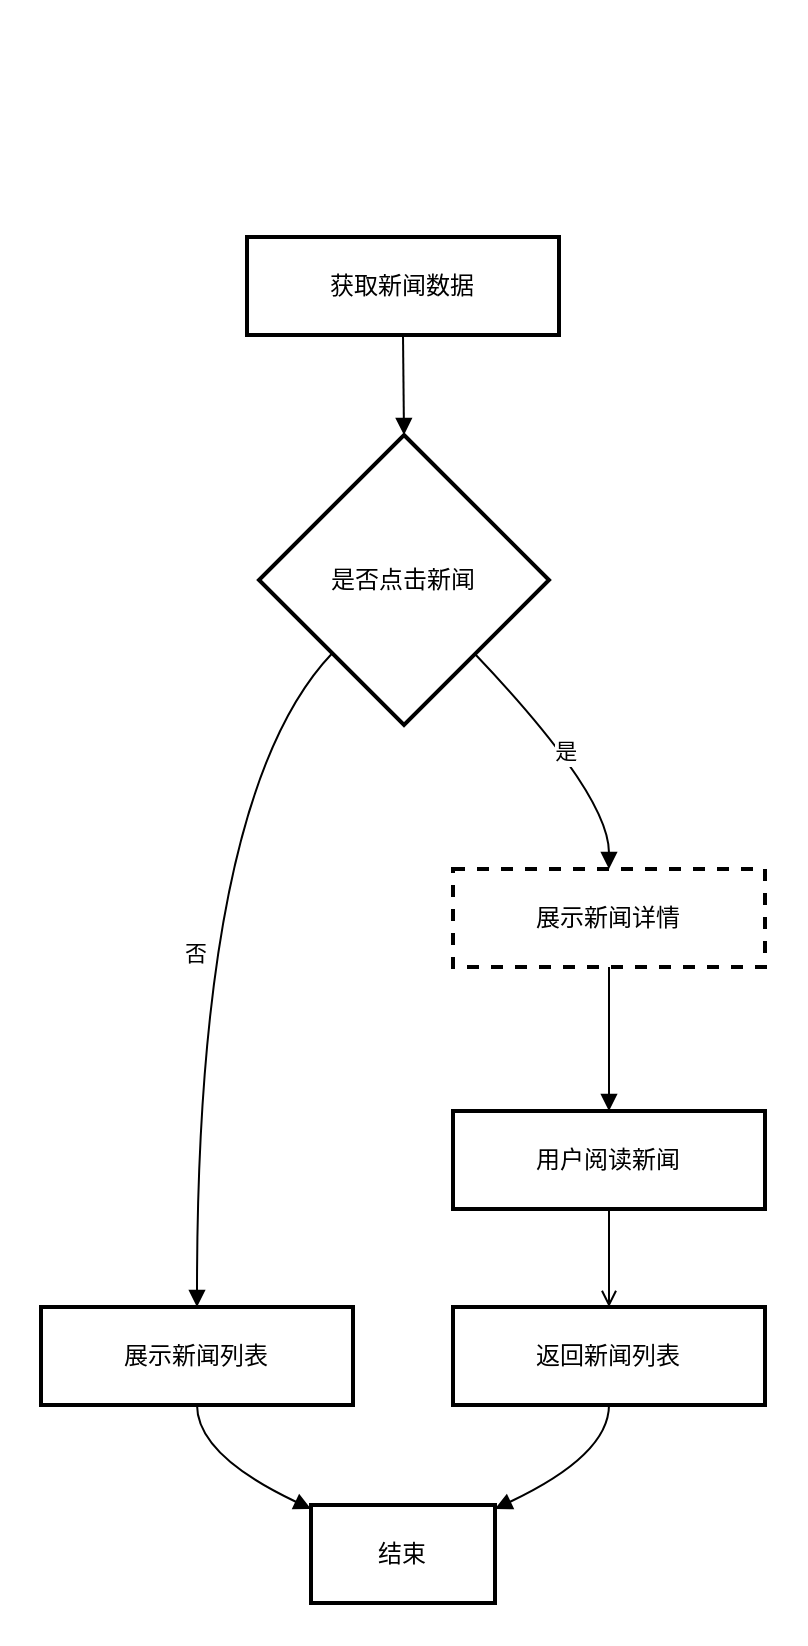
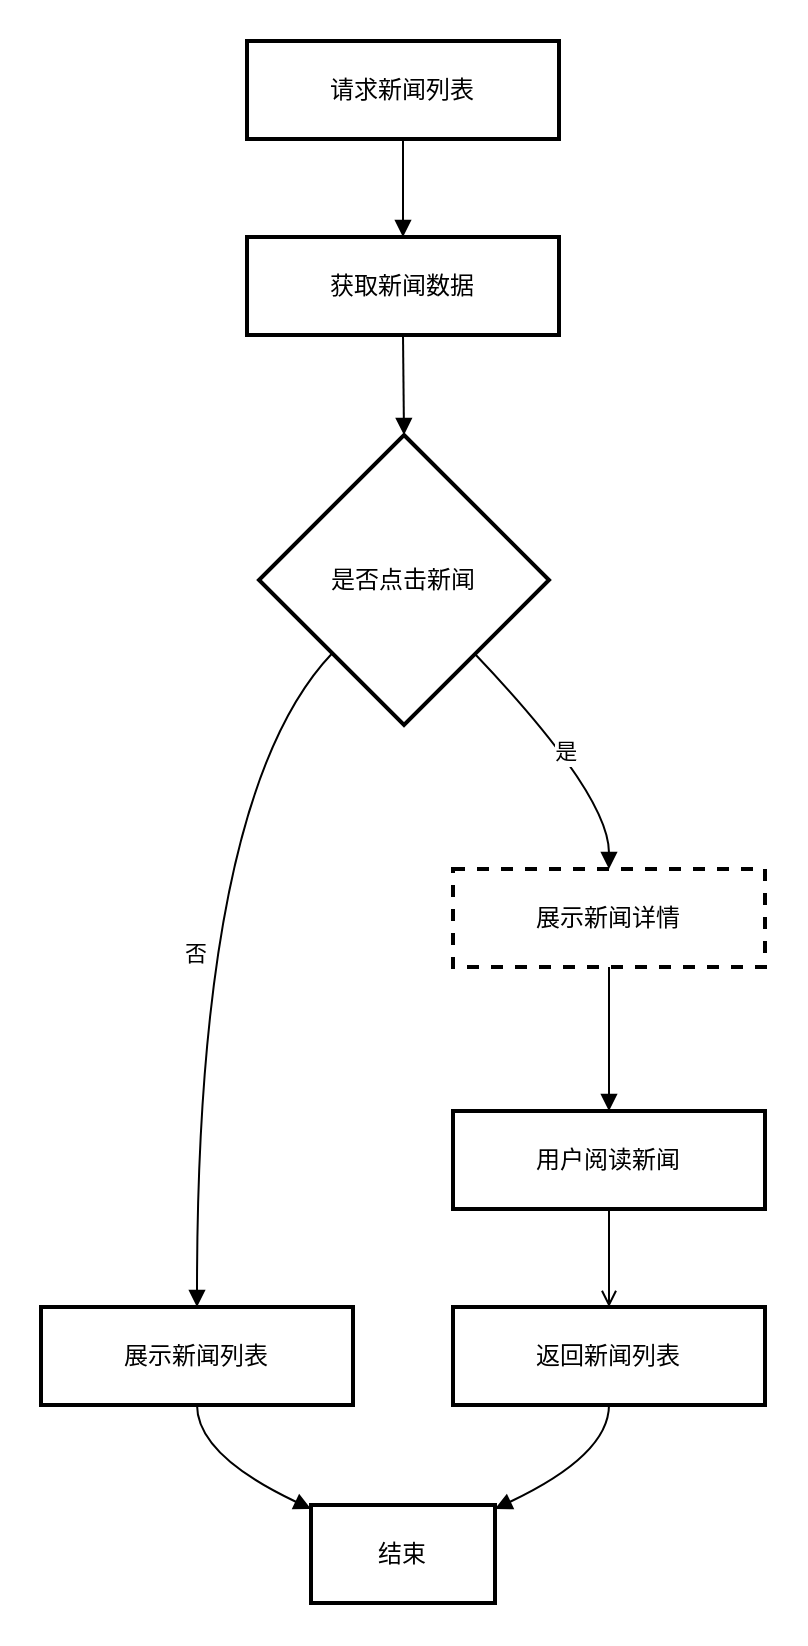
+ <mxCell id="2" value="请求新闻列表" style="whiteSpace=wrap;strokeWidth=2;" vertex="1" parent="1"><mxGeometry x="123" y="20" width="156" height="49" as="geometry" /></mxCell>
+ <mxCell id="10" value="" style="curved=1;startArrow=none;endArrow=block;exitX=0.5;exitY=0.98;entryX=0.5;entryY=0;rounded=0;" edge="1" parent="1" source="2" target="3"><mxGeometry relative="1" as="geometry"><Array as="points" /></mxGeometry></mxCell>
